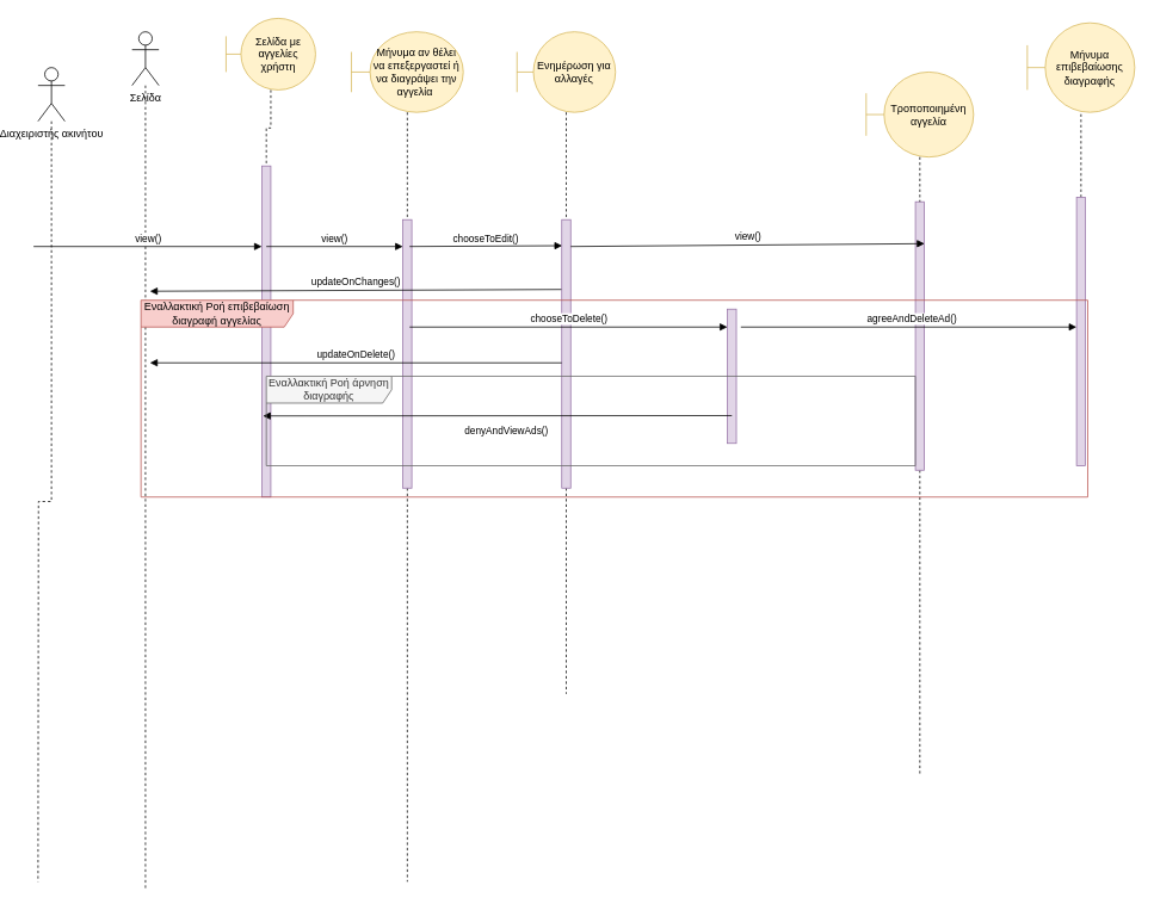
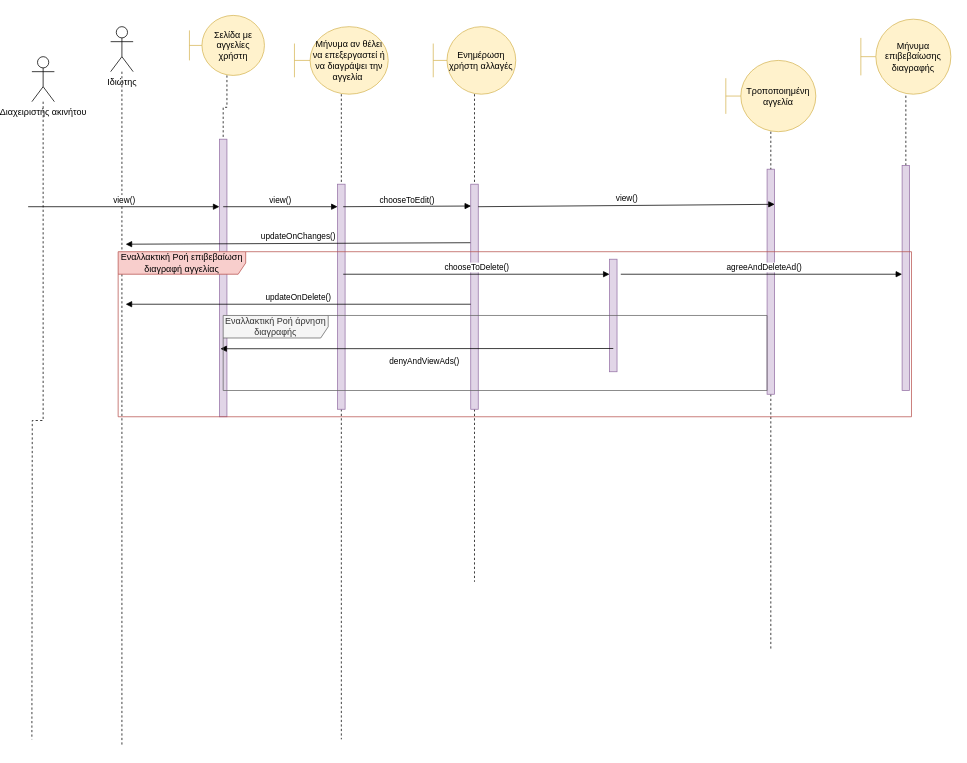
- <mxCell id="11" value="Ενημέρωση για αλλαγές" style="shape=umlBoundary;whiteSpace=wrap;html=1;fillColor=#fff2cc;strokeColor=#d6b656;" vertex="1" parent="1"><mxGeometry x="560" y="35" width="110" height="90" as="geometry" /></mxCell>
+ <mxCell id="11" value="Ενημέρωση χρήστη αλλαγές" style="shape=umlBoundary;whiteSpace=wrap;html=1;fillColor=#fff2cc;strokeColor=#d6b656;" vertex="1" parent="1"><mxGeometry x="560" y="35" width="110" height="90" as="geometry" /></mxCell>
- <mxCell id="7" value="Σελίδα" style="shape=umlActor;verticalLabelPosition=bottom;verticalAlign=top;html=1;outlineConnect=0;" vertex="1" parent="1"><mxGeometry x="130" y="35" width="30" height="60" as="geometry" /></mxCell>
+ <mxCell id="7" value="Ιδιώτης" style="shape=umlActor;verticalLabelPosition=bottom;verticalAlign=top;html=1;outlineConnect=0;" vertex="1" parent="1"><mxGeometry x="130" y="35" width="30" height="60" as="geometry" /></mxCell>
